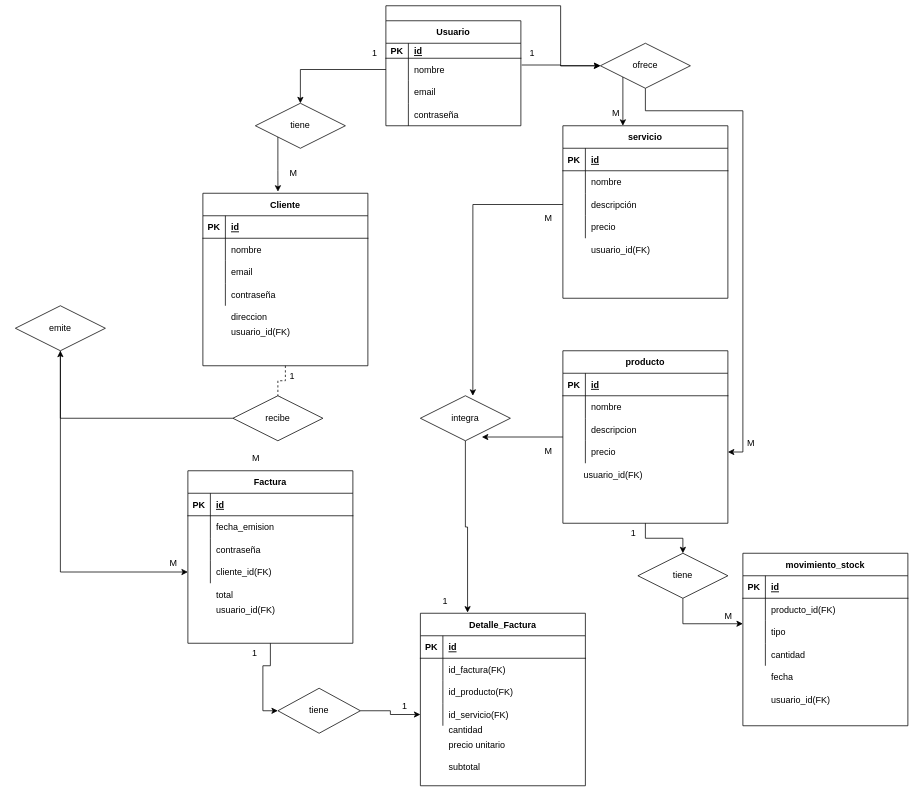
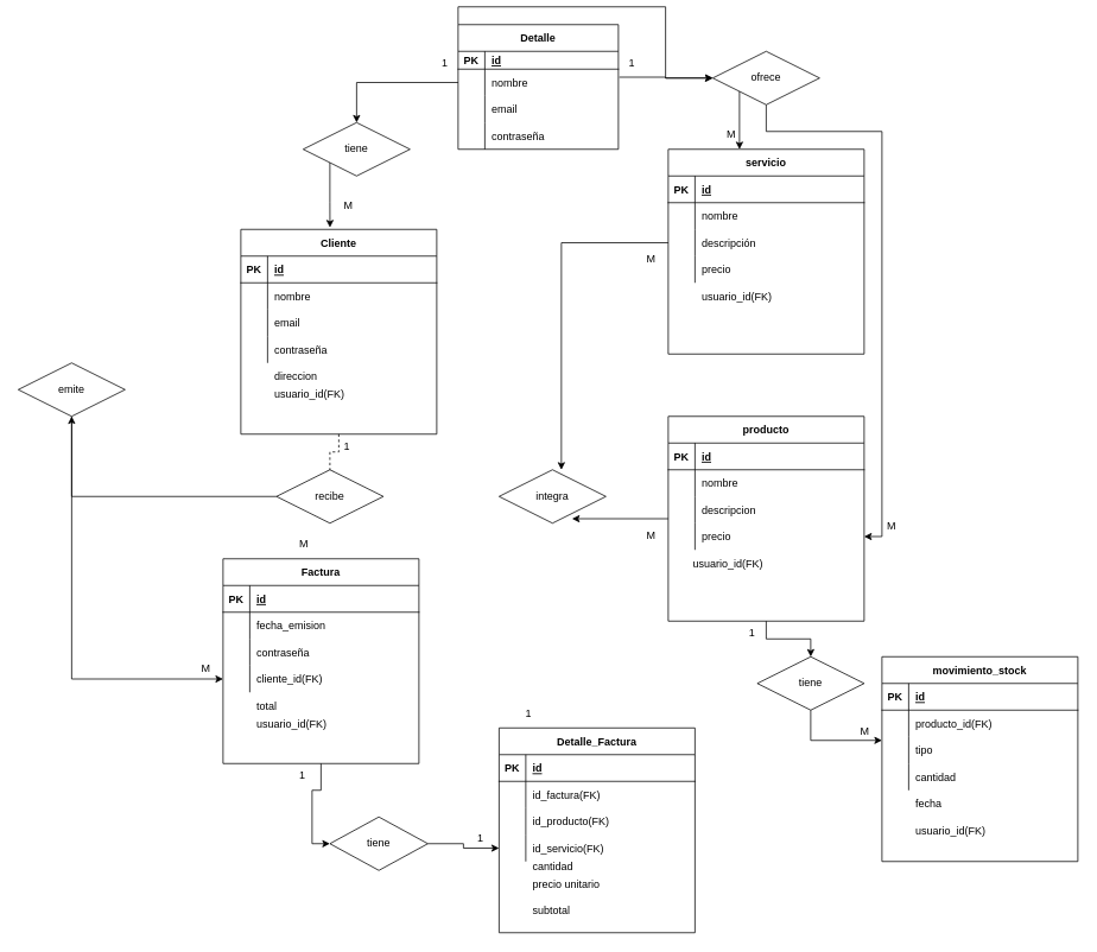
- <mxCell id="3" value="Usuario" style="shape=table;startSize=30;container=1;collapsible=1;childLayout=tableLayout;fixedRows=1;rowLines=0;fontStyle=1;align=center;resizeLast=1;" parent="1" vertex="1"><mxGeometry x="514" y="20" width="180" height="140" as="geometry" /></mxCell>
+ <mxCell id="3" value="Detalle" style="shape=table;startSize=30;container=1;collapsible=1;childLayout=tableLayout;fixedRows=1;rowLines=0;fontStyle=1;align=center;resizeLast=1;" parent="1" vertex="1"><mxGeometry x="514" y="20" width="180" height="140" as="geometry" /></mxCell>
- <mxCell id="121" style="edgeStyle=orthogonalEdgeStyle;rounded=0;orthogonalLoop=1;jettySize=auto;html=1;exitX=0.5;exitY=1;exitDx=0;exitDy=0;entryX=0.286;entryY=-0.004;entryDx=0;entryDy=0;entryPerimeter=0;" parent="1" source="122" target="79" edge="1"><mxGeometry relative="1" as="geometry" /></mxCell>
